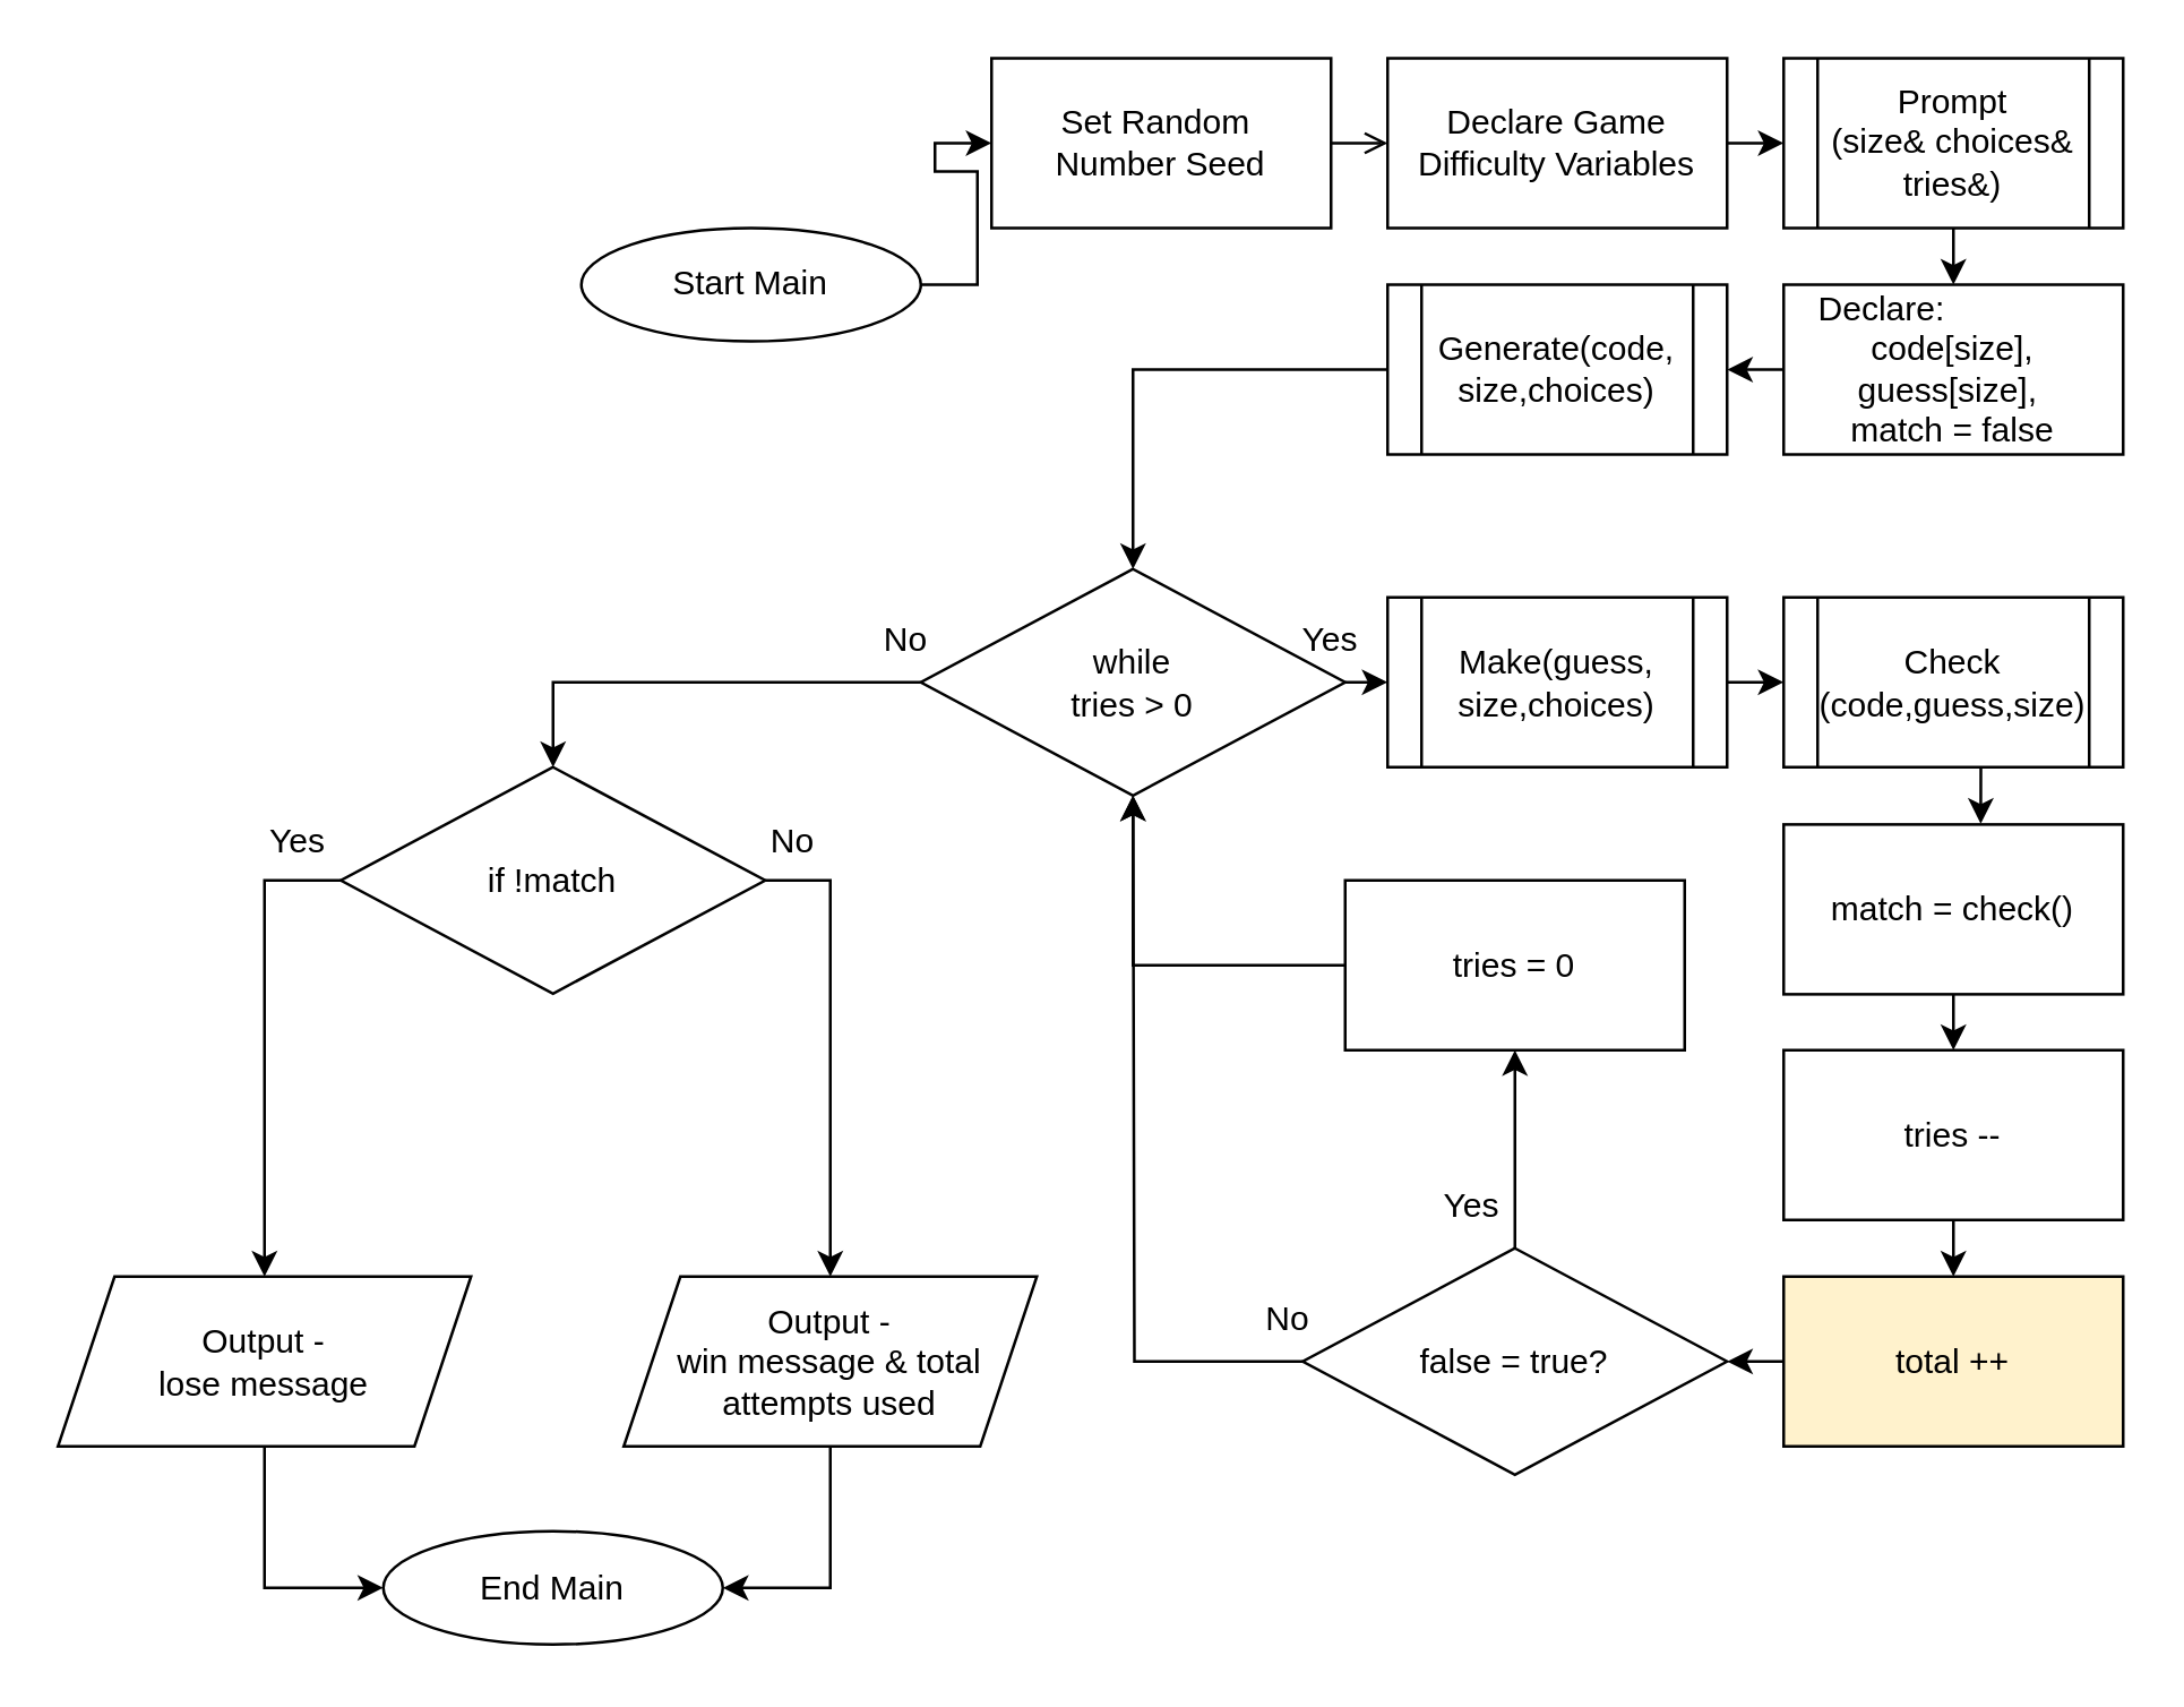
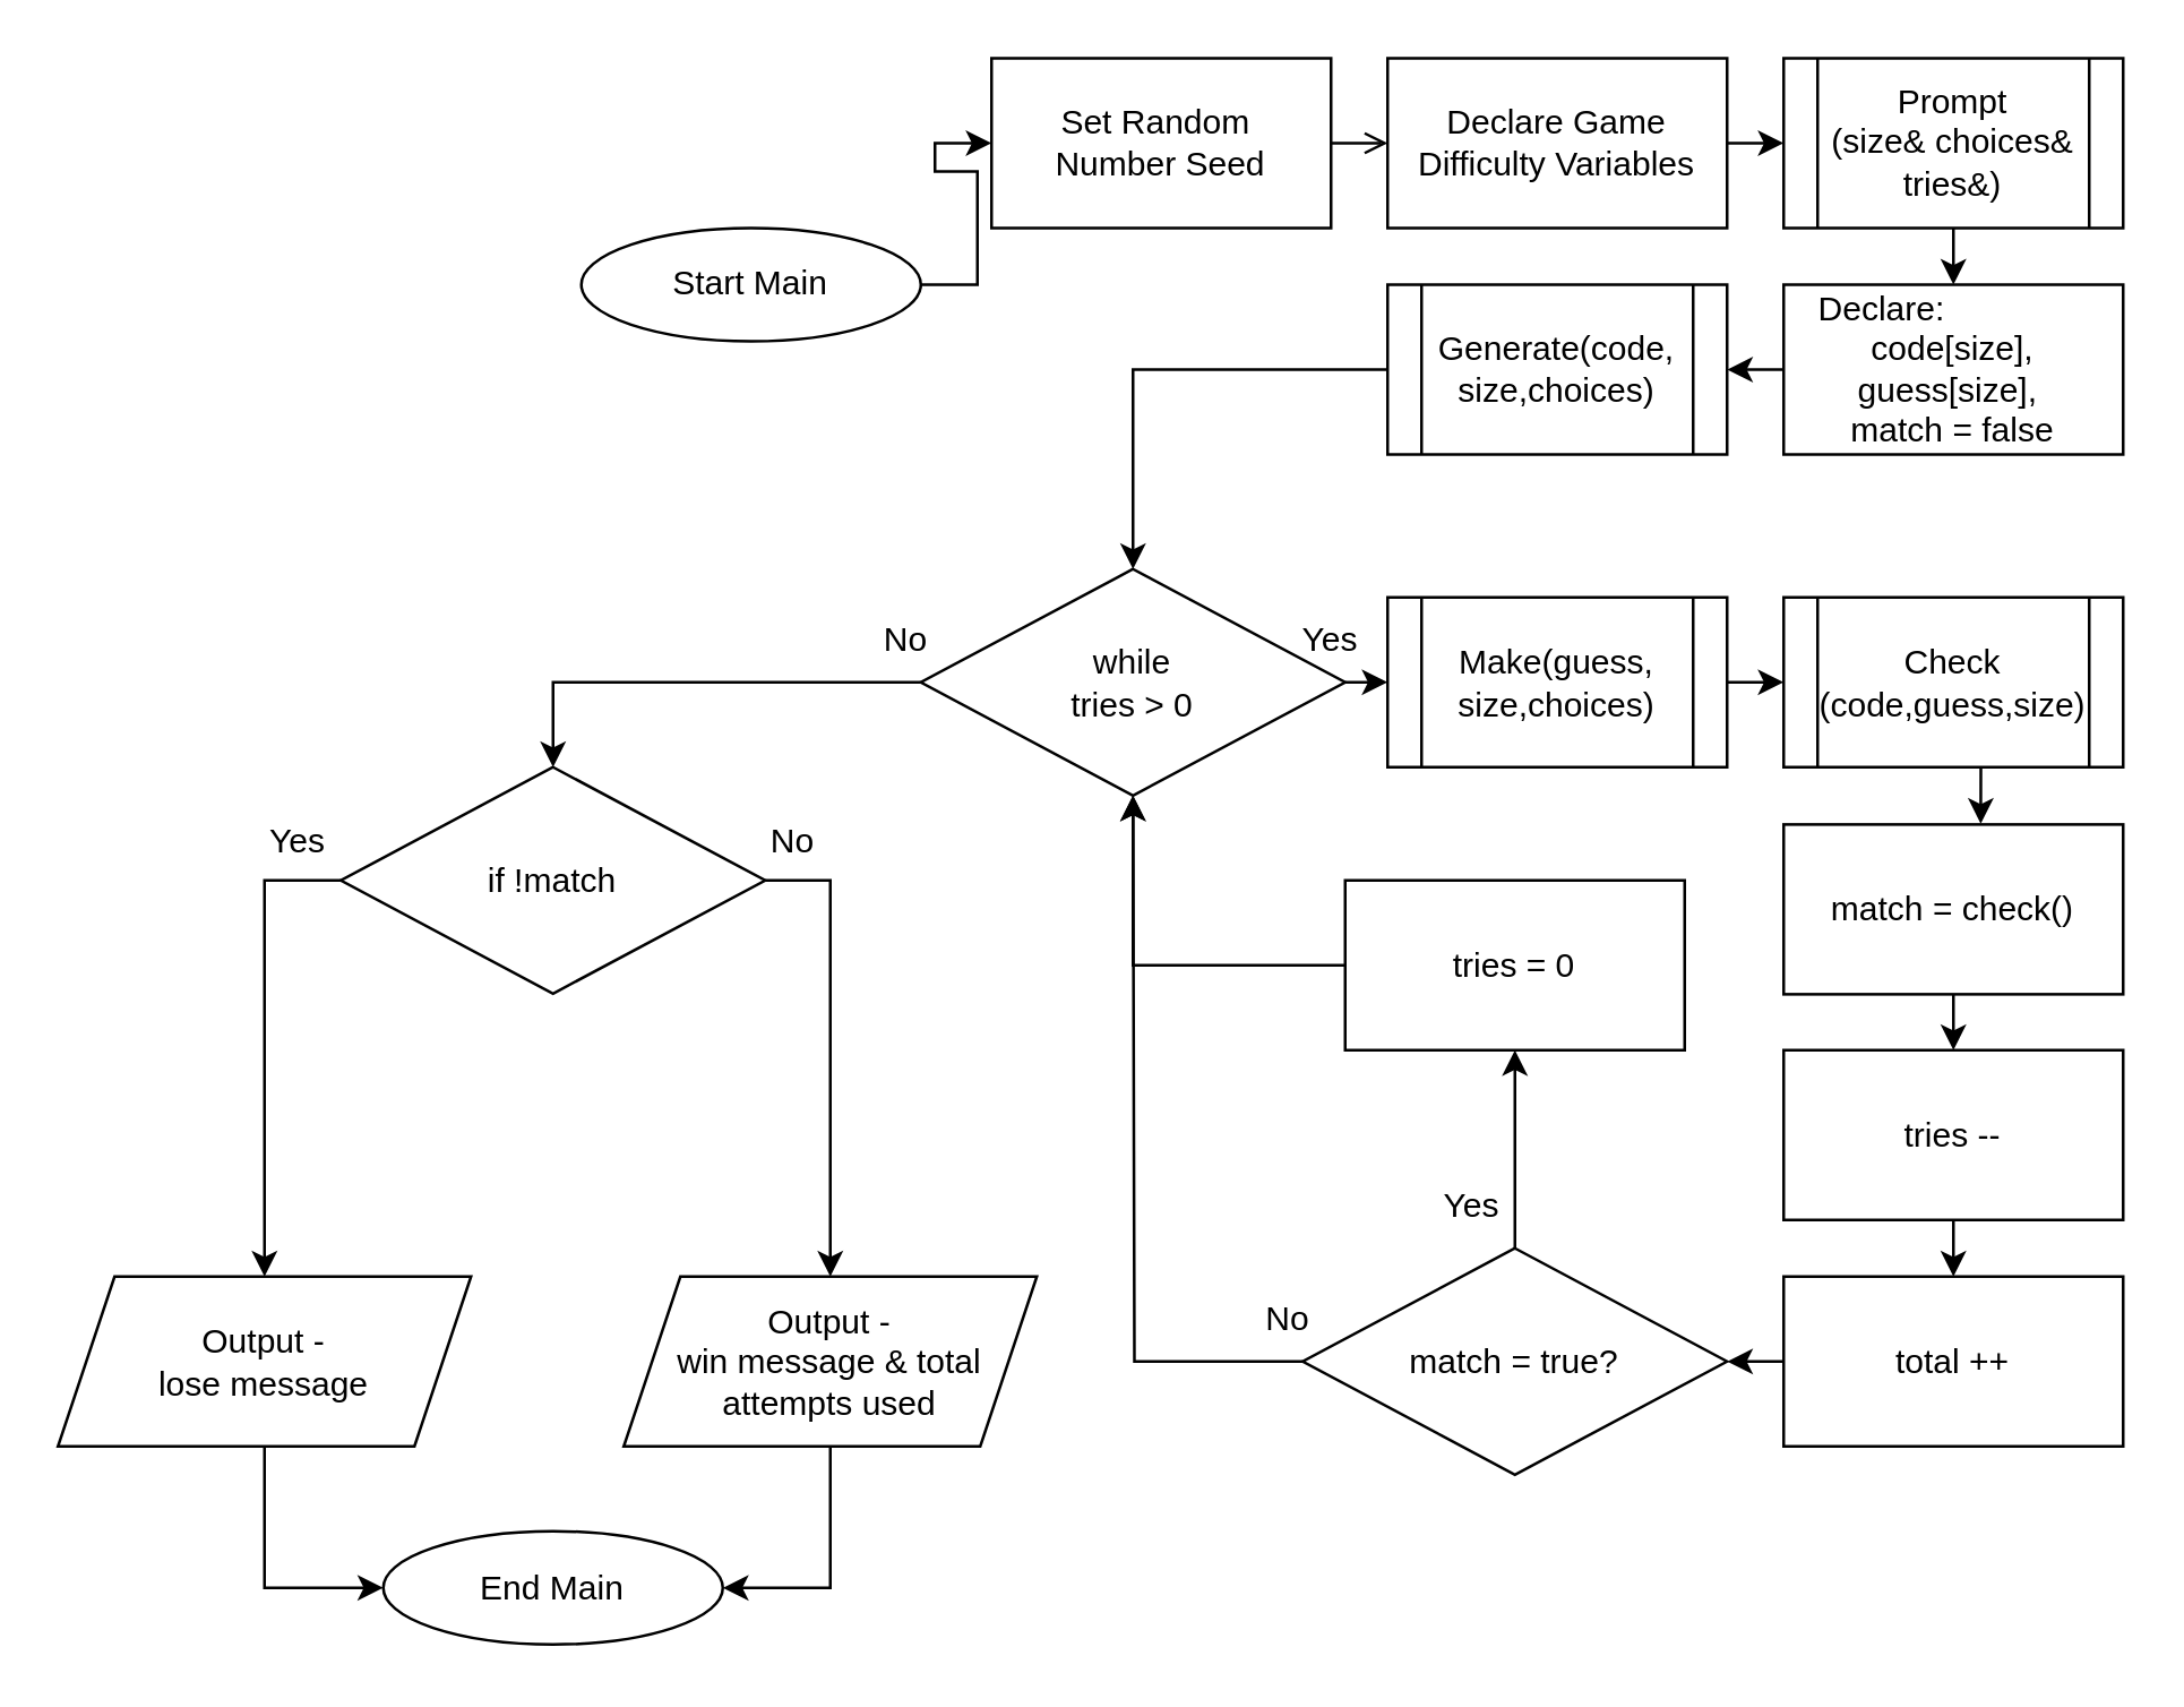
- <mxCell id="27" value="total ++" style="rounded=0;whiteSpace=wrap;html=1;container=0;fillColor=#fff2cc;" vertex="1" parent="2"><mxGeometry x="610" y="430.5" width="120" height="60" as="geometry" /></mxCell>
+ <mxCell id="27" value="total ++" style="rounded=0;whiteSpace=wrap;html=1;container=0;" vertex="1" parent="2"><mxGeometry x="610" y="430.5" width="120" height="60" as="geometry" /></mxCell>
- <mxCell id="30" value="false = true?" style="rhombus;whiteSpace=wrap;html=1;" vertex="1" parent="2"><mxGeometry x="440" y="420.5" width="150" height="80" as="geometry" /></mxCell>
+ <mxCell id="30" value="match = true?" style="rhombus;whiteSpace=wrap;html=1;" vertex="1" parent="2"><mxGeometry x="440" y="420.5" width="150" height="80" as="geometry" /></mxCell>
